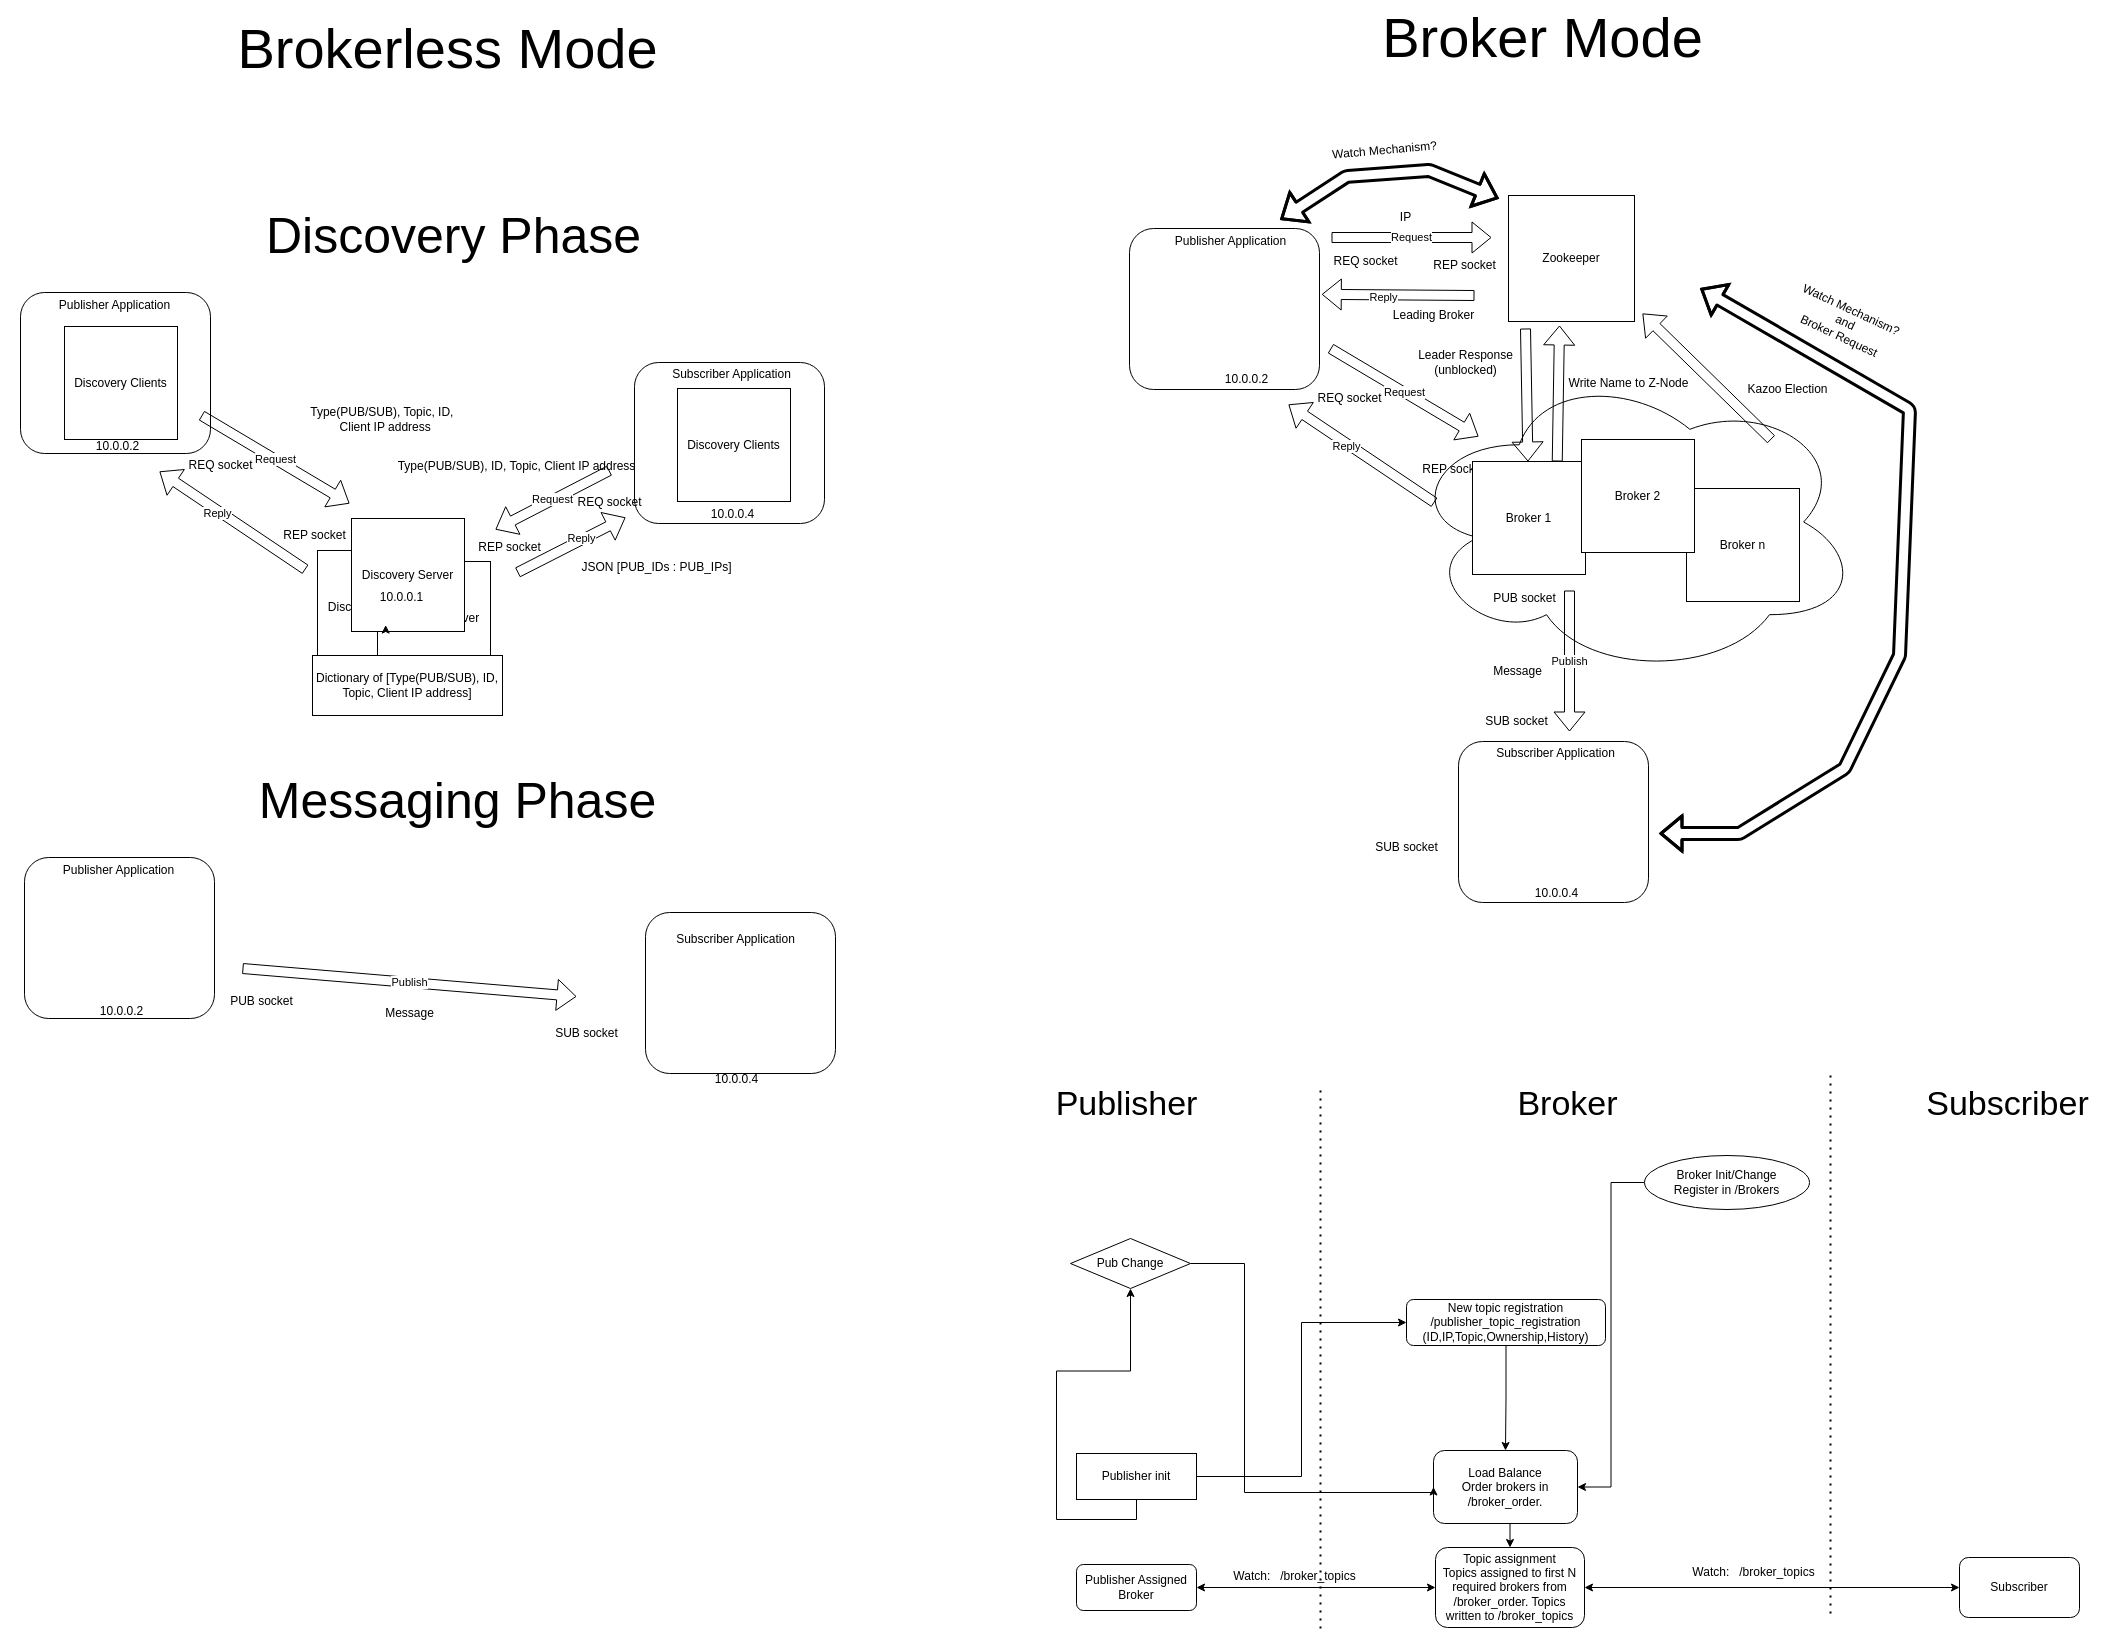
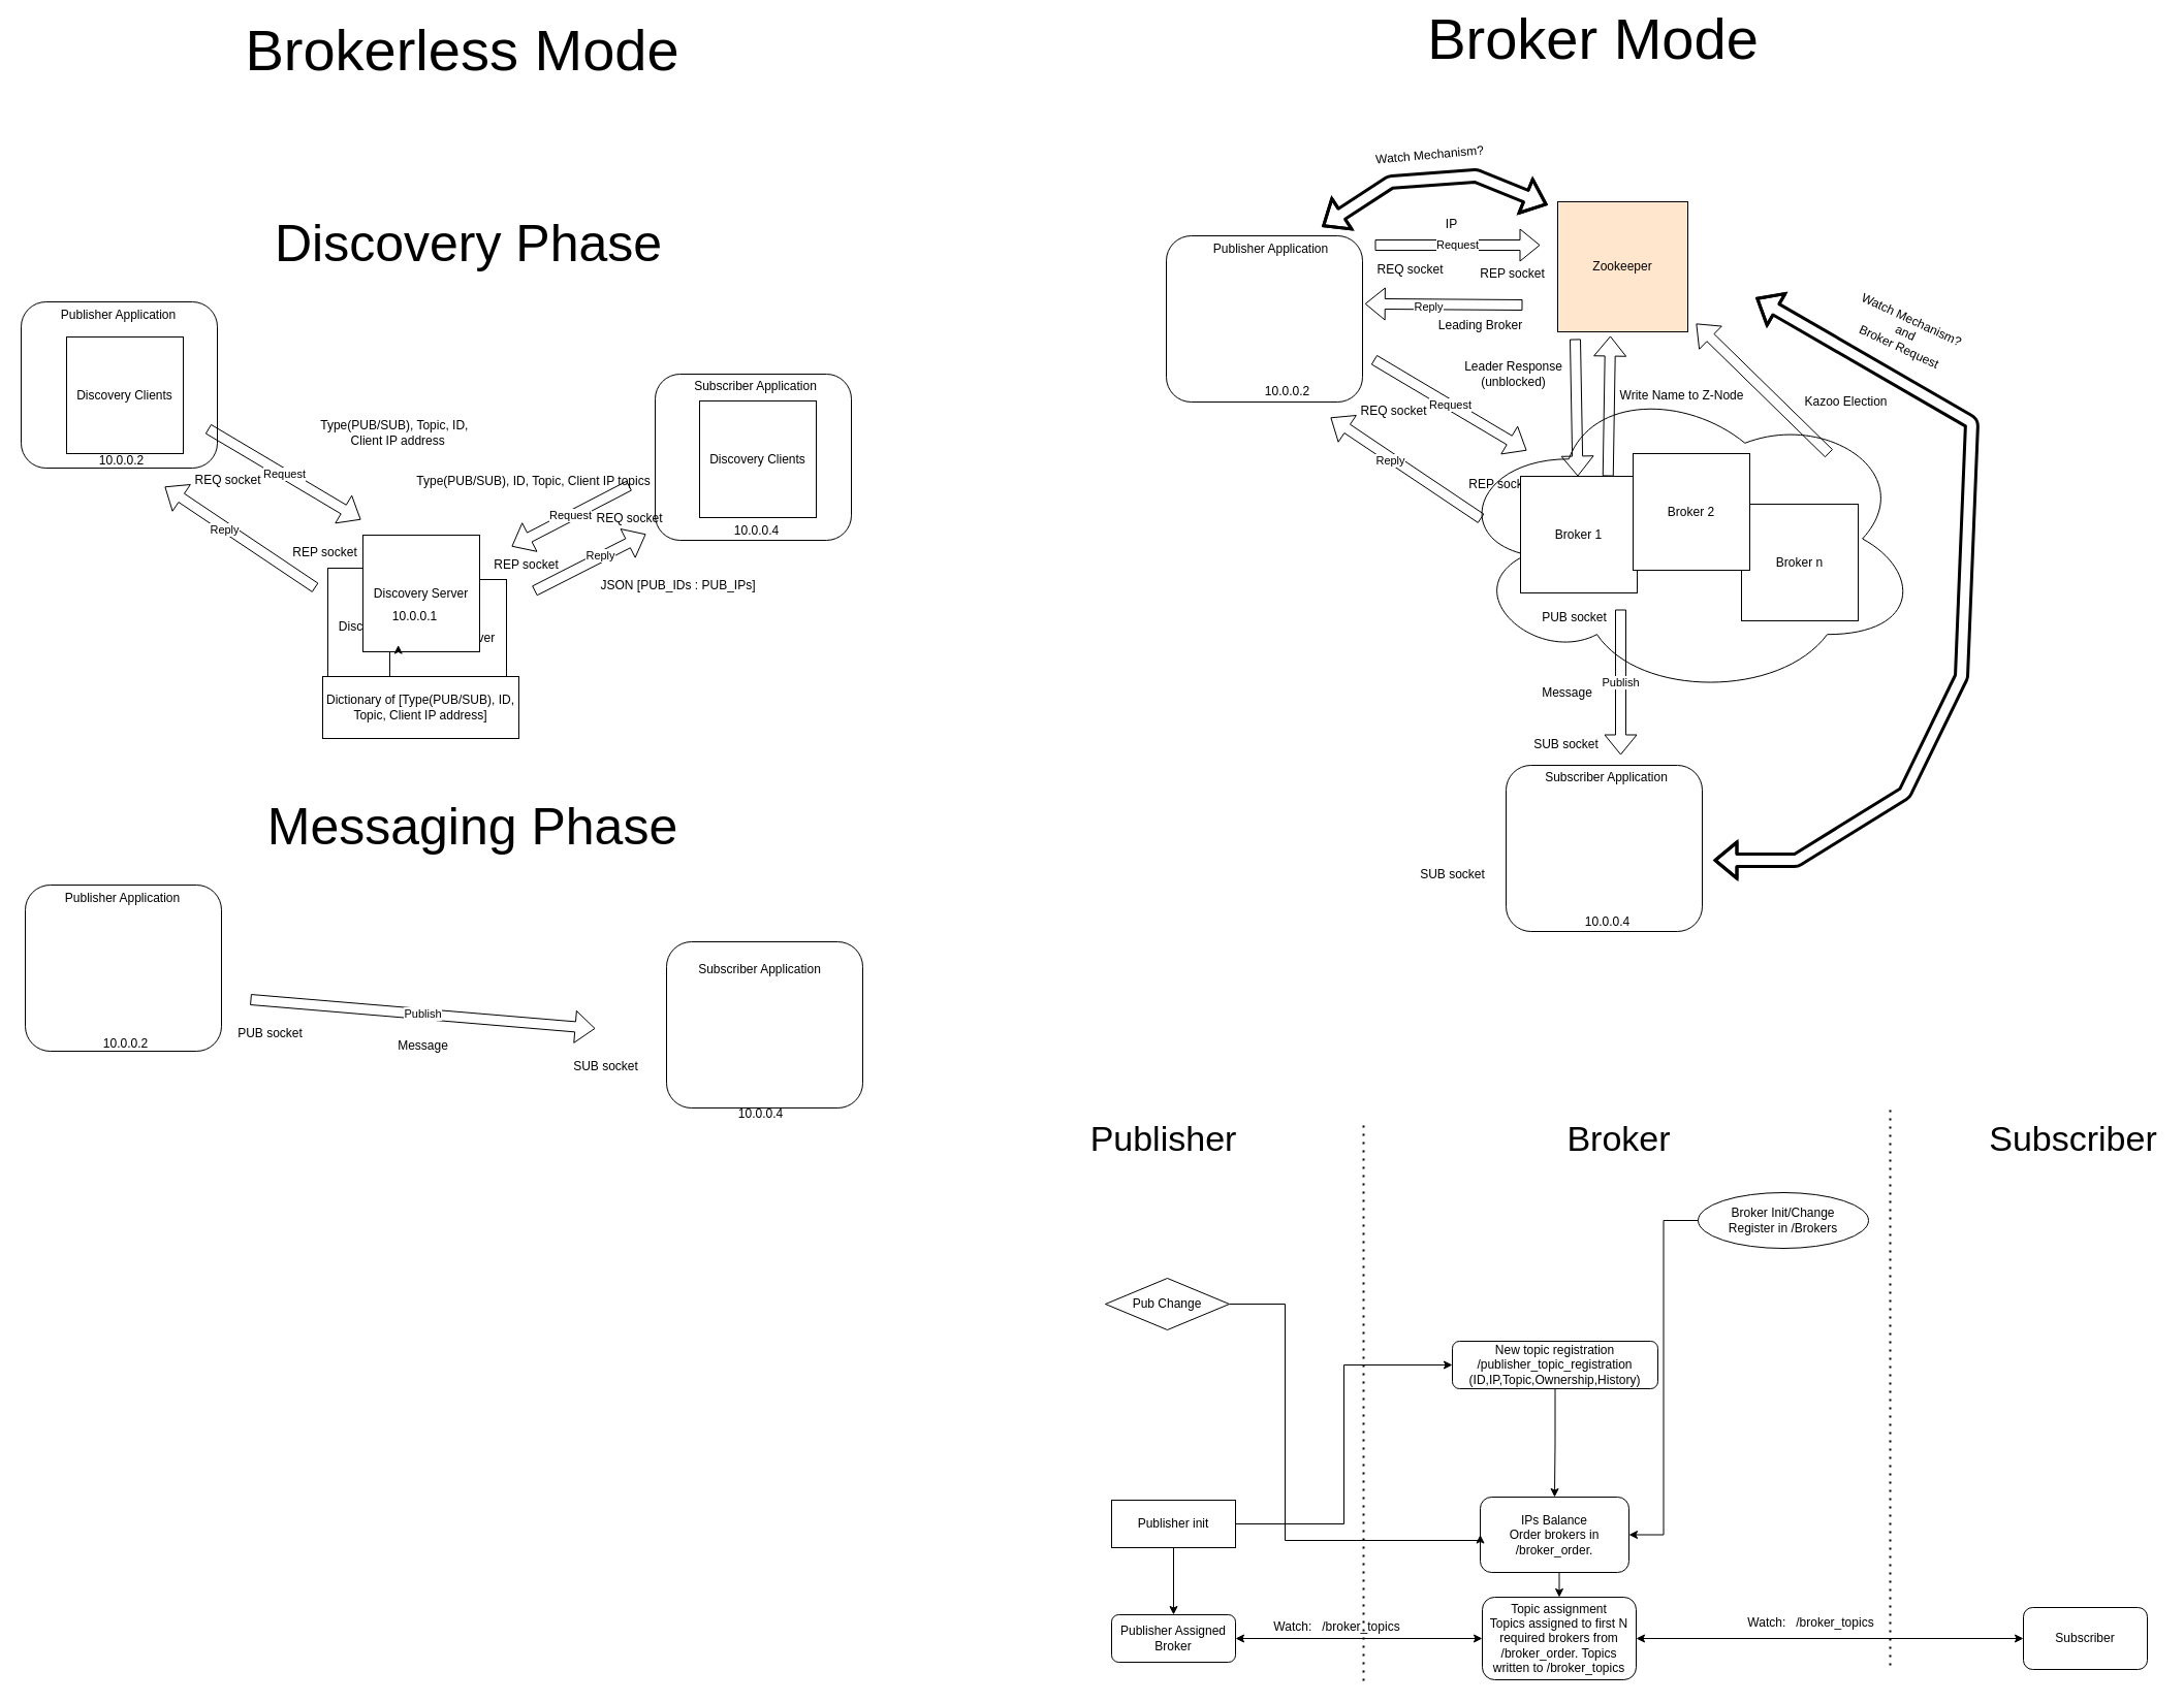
- <mxCell id="60" value="Zookeeper" style="whiteSpace=wrap;html=1;aspect=fixed;" parent="1" vertex="1"><mxGeometry x="1508" y="195" width="126" height="126" as="geometry" /></mxCell>
+ <mxCell id="60" value="Zookeeper" style="whiteSpace=wrap;html=1;aspect=fixed;fillColor=#ffe6cc;" parent="1" vertex="1"><mxGeometry x="1508" y="195" width="126" height="126" as="geometry" /></mxCell>
- <mxCell id="21" value="Type(PUB/SUB), ID, Topic, Client IP address" style="text;html=1;align=center;verticalAlign=middle;resizable=0;points=[];autosize=1;" parent="1" vertex="1"><mxGeometry x="392" y="457" width="248" height="18" as="geometry" /></mxCell>
+ <mxCell id="21" value="Type(PUB/SUB), ID, Topic, Client IP topics" style="text;html=1;align=center;verticalAlign=middle;resizable=0;points=[];autosize=1;" parent="1" vertex="1"><mxGeometry x="392" y="457" width="248" height="18" as="geometry" /></mxCell>
- <mxCell id="83" style="edgeStyle=orthogonalEdgeStyle;rounded=0;orthogonalLoop=1;jettySize=auto;html=1;exitX=0.5;exitY=1;exitDx=0;exitDy=0;startArrow=none;startFill=0;" edge="1" parent="1" source="84" target="103"><mxGeometry relative="1" as="geometry" /></mxCell>
+ <mxCell id="83" style="edgeStyle=orthogonalEdgeStyle;rounded=0;orthogonalLoop=1;jettySize=auto;html=1;exitX=0.5;exitY=1;exitDx=0;exitDy=0;entryX=0.5;entryY=0;entryDx=0;entryDy=0;startArrow=none;startFill=0;" edge="1" parent="1" source="84" target="94"><mxGeometry relative="1" as="geometry" /></mxCell>
- <mxCell id="90" value="Load Balance&lt;br&gt;Order brokers in /broker_order." style="rounded=1;whiteSpace=wrap;html=1;" vertex="1" parent="1"><mxGeometry x="1433" y="1450" width="144" height="73" as="geometry" /></mxCell>
+ <mxCell id="90" value="IPs Balance&lt;br&gt;Order brokers in /broker_order." style="rounded=1;whiteSpace=wrap;html=1;" vertex="1" parent="1"><mxGeometry x="1433" y="1450" width="144" height="73" as="geometry" /></mxCell>
